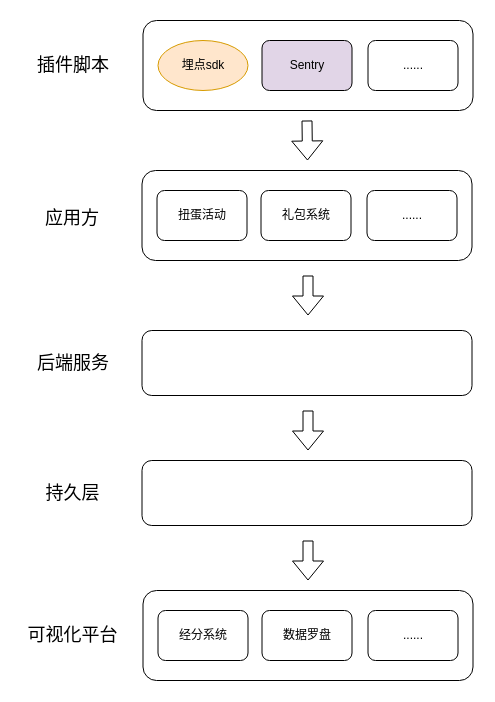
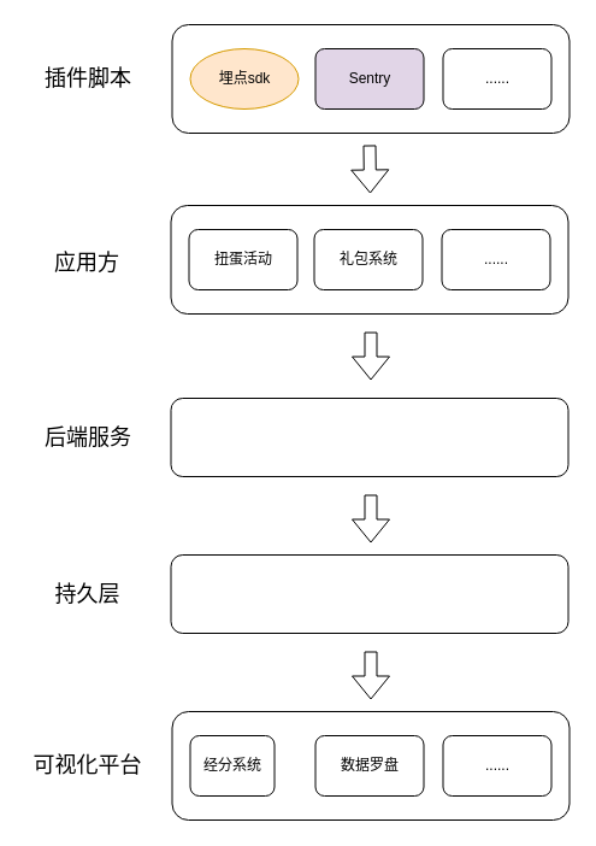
- <mxCell id="14" value="经分系统" style="rounded=1;whiteSpace=wrap;html=1;" vertex="1" parent="1"><mxGeometry x="157.5" y="610" width="90" height="50" as="geometry" /></mxCell>
+ <mxCell id="14" value="经分系统" style="rounded=1;whiteSpace=wrap;html=1;" vertex="1" parent="1"><mxGeometry x="157.5" y="610" width="70" height="50" as="geometry" /></mxCell>
